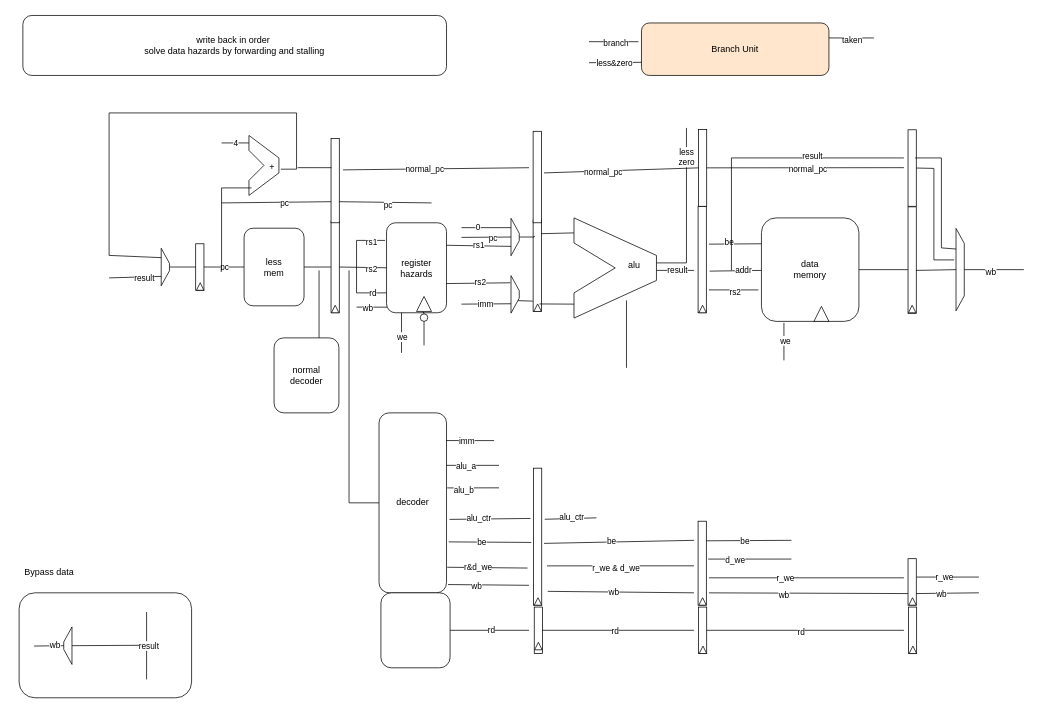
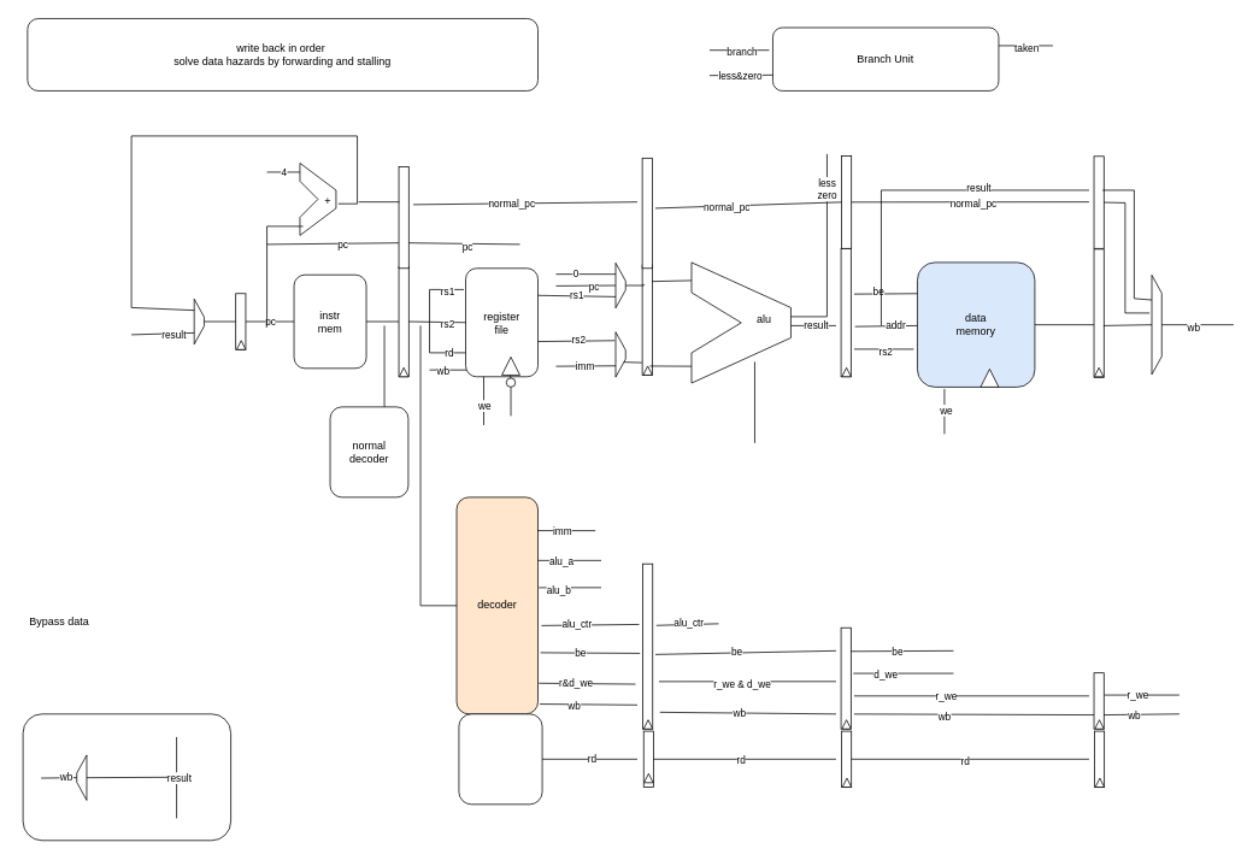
- <mxCell id="156" value="Branch Unit" style="rounded=1;whiteSpace=wrap;html=1;fillColor=#ffe6cc;" parent="1" vertex="1"><mxGeometry x="855" y="30" width="250" height="70" as="geometry" /></mxCell>
+ <mxCell id="156" value="Branch Unit" style="rounded=1;whiteSpace=wrap;html=1;" parent="1" vertex="1"><mxGeometry x="855" y="30" width="250" height="70" as="geometry" /></mxCell>
- <mxCell id="9" value="less&lt;div&gt;mem&lt;/div&gt;" style="rounded=1;whiteSpace=wrap;html=1;" parent="1" vertex="1"><mxGeometry x="325" y="303.75" width="80" height="103.5" as="geometry" /></mxCell>
+ <mxCell id="9" value="instr&lt;div&gt;mem&lt;/div&gt;" style="rounded=1;whiteSpace=wrap;html=1;" parent="1" vertex="1"><mxGeometry x="325" y="303.75" width="80" height="103.5" as="geometry" /></mxCell>
- <mxCell id="12" value="register&lt;div&gt;hazards&lt;/div&gt;" style="rounded=1;whiteSpace=wrap;html=1;" parent="1" vertex="1"><mxGeometry x="515" y="296.5" width="80" height="120" as="geometry" /></mxCell>
+ <mxCell id="12" value="register&lt;div&gt;file&lt;/div&gt;" style="rounded=1;whiteSpace=wrap;html=1;" parent="1" vertex="1"><mxGeometry x="515" y="296.5" width="80" height="120" as="geometry" /></mxCell>
- <mxCell id="34" value="data&lt;div&gt;memory&lt;/div&gt;" style="rounded=1;whiteSpace=wrap;html=1;" parent="1" vertex="1"><mxGeometry x="1015" y="290" width="130" height="138" as="geometry" /></mxCell>
+ <mxCell id="34" value="data&lt;div&gt;memory&lt;/div&gt;" style="rounded=1;whiteSpace=wrap;html=1;fillColor=#dae8fc;" parent="1" vertex="1"><mxGeometry x="1015" y="290" width="130" height="138" as="geometry" /></mxCell>
- <mxCell id="55" value="decoder" style="rounded=1;whiteSpace=wrap;html=1;" parent="1" vertex="1"><mxGeometry x="505" y="550" width="90" height="240" as="geometry" /></mxCell>
+ <mxCell id="55" value="decoder" style="rounded=1;whiteSpace=wrap;html=1;fillColor=#ffe6cc;" parent="1" vertex="1"><mxGeometry x="505" y="550" width="90" height="240" as="geometry" /></mxCell>
- <mxCell id="155" value="Bypass data" style="text;html=1;align=center;verticalAlign=middle;resizable=0;points=[];autosize=1;strokeColor=none;fillColor=none;" parent="1" vertex="1"><mxGeometry x="20" y="748" width="90" height="30" as="geometry" /></mxCell>
+ <mxCell id="155" value="Bypass data" style="text;html=1;align=center;verticalAlign=middle;resizable=0;points=[];autosize=1;strokeColor=none;fillColor=none;" parent="1" vertex="1"><mxGeometry x="20" y="673" width="90" height="30" as="geometry" /></mxCell>
